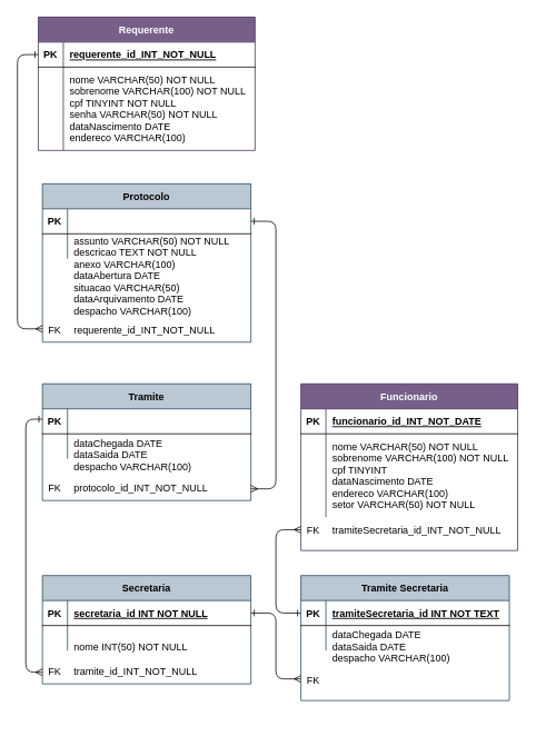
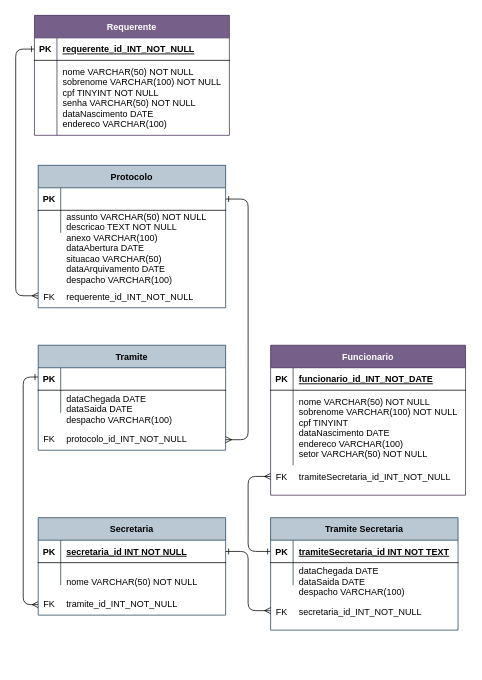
- <mxCell id="27" value="nome INT(50) NOT NULL" style="shape=partialRectangle;overflow=hidden;connectable=0;fillColor=none;top=0;left=0;bottom=0;right=0;align=left;spacingLeft=6;" vertex="1" parent="1"><mxGeometry x="80" y="750" width="220" height="50" as="geometry" /></mxCell>
+ <mxCell id="27" value="nome VARCHAR(50) NOT NULL" style="shape=partialRectangle;overflow=hidden;connectable=0;fillColor=none;top=0;left=0;bottom=0;right=0;align=left;spacingLeft=6;" vertex="1" parent="1"><mxGeometry x="80" y="750" width="220" height="50" as="geometry" /></mxCell>
+ <mxCell id="59" value="secretaria_id_INT_NOT_NULL" style="shape=partialRectangle;overflow=hidden;connectable=0;fillColor=none;top=0;left=0;bottom=0;right=0;align=left;spacingLeft=6;" vertex="1" parent="1"><mxGeometry x="390" y="800" width="220" height="30" as="geometry" /></mxCell>
